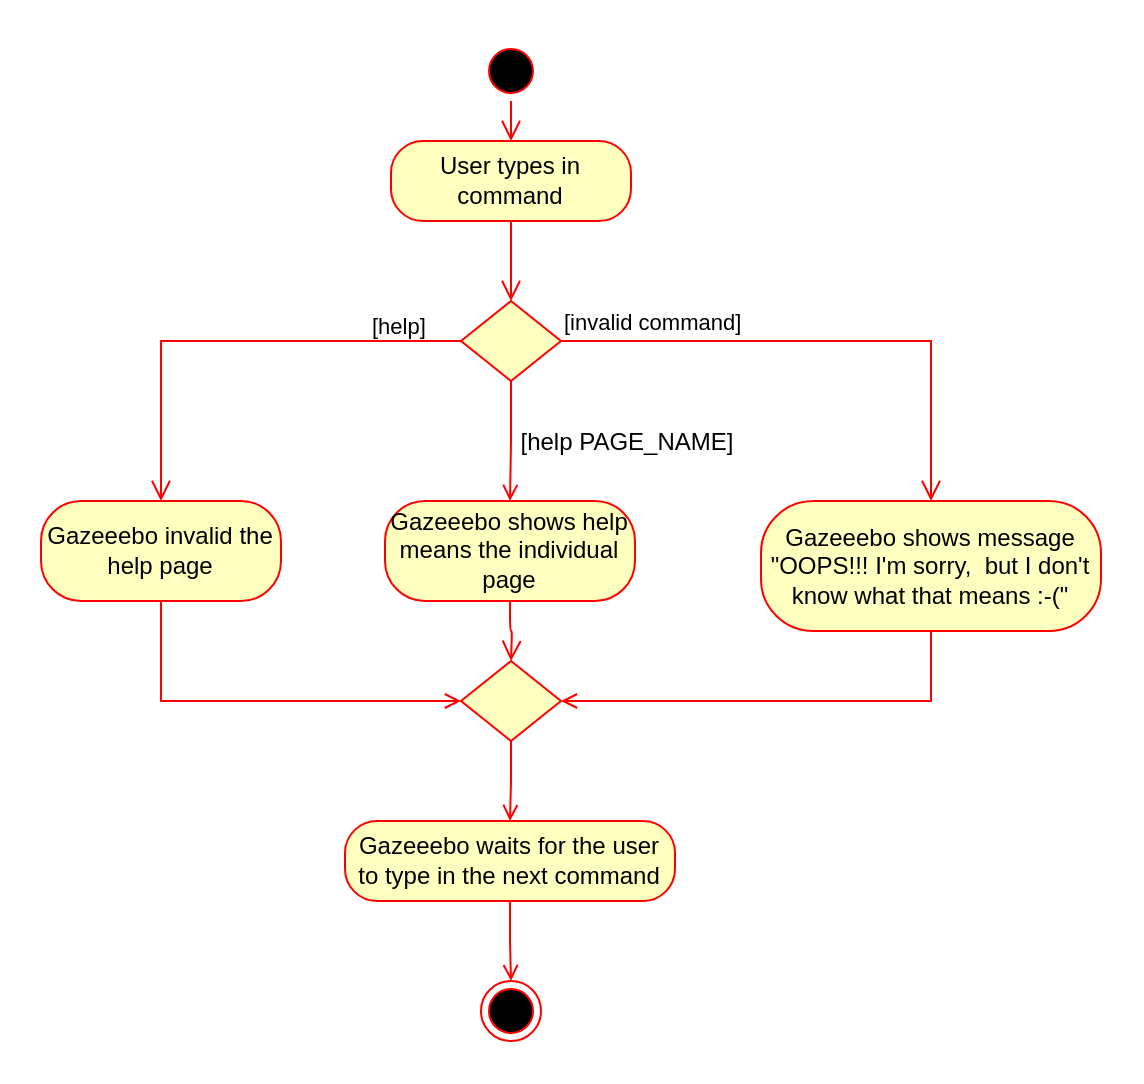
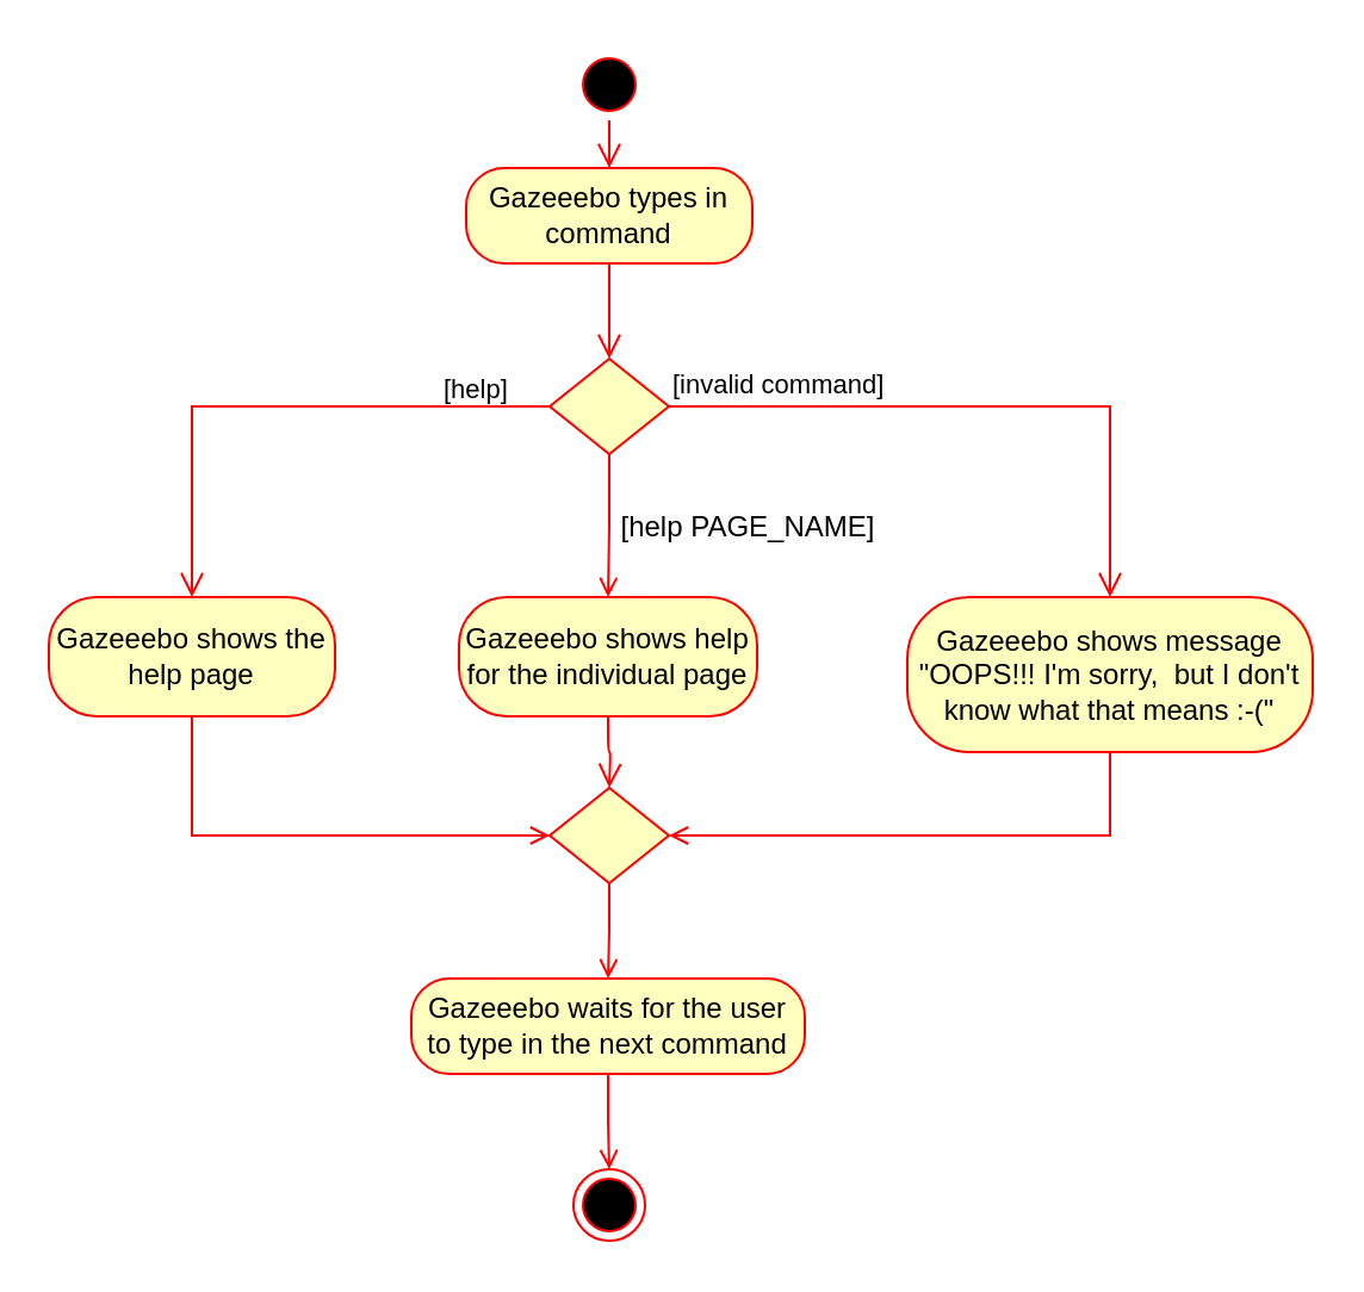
- <mxCell id="2" value="User types in command" parent="1" style="rounded=1;whiteSpace=wrap;html=1;arcSize=40;fontColor=#000000;fillColor=#ffffc0;strokeColor=#ff0000;" vertex="1"><mxGeometry as="geometry" y="70" x="195" height="40" width="120" /></mxCell>
+ <mxCell id="2" value="Gazeeebo types in command" parent="1" style="rounded=1;whiteSpace=wrap;html=1;arcSize=40;fontColor=#000000;fillColor=#ffffc0;strokeColor=#ff0000;" vertex="1"><mxGeometry as="geometry" y="70" x="195" height="40" width="120" /></mxCell>
- <mxCell id="16" value="Gazeeebo invalid the help page" parent="1" style="rounded=1;whiteSpace=wrap;html=1;arcSize=40;fontColor=#000000;fillColor=#ffffc0;strokeColor=#ff0000;" vertex="1"><mxGeometry as="geometry" y="250" x="20" height="50" width="120" /></mxCell>
+ <mxCell id="16" value="Gazeeebo shows the help page" parent="1" style="rounded=1;whiteSpace=wrap;html=1;arcSize=40;fontColor=#000000;fillColor=#ffffc0;strokeColor=#ff0000;" vertex="1"><mxGeometry as="geometry" y="250" x="20" height="50" width="120" /></mxCell>
- <mxCell id="11" value="Gazeeebo shows help means the individual page" parent="1" style="rounded=1;whiteSpace=wrap;html=1;arcSize=40;fontColor=#000000;fillColor=#ffffc0;strokeColor=#ff0000;" vertex="1"><mxGeometry as="geometry" y="250" x="192" height="50" width="125" /></mxCell>
+ <mxCell id="11" value="Gazeeebo shows help for the individual page" parent="1" style="rounded=1;whiteSpace=wrap;html=1;arcSize=40;fontColor=#000000;fillColor=#ffffc0;strokeColor=#ff0000;" vertex="1"><mxGeometry as="geometry" y="250" x="192" height="50" width="125" /></mxCell>
